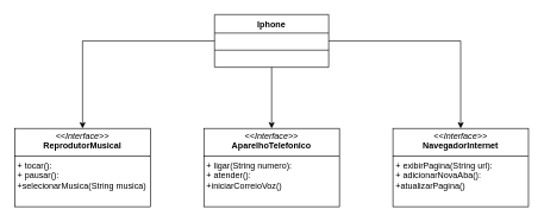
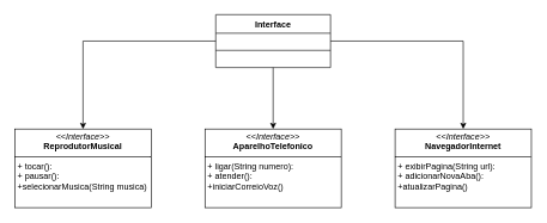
- <mxCell id="5" value="Iphone" style="swimlane;fontStyle=1;align=center;verticalAlign=top;childLayout=stackLayout;horizontal=1;startSize=26;horizontalStack=0;resizeParent=1;resizeParentMax=0;resizeLast=0;collapsible=1;marginBottom=0;whiteSpace=wrap;html=1;" vertex="1" parent="1"><mxGeometry x="300" y="20" width="160" height="74" as="geometry" /></mxCell>
+ <mxCell id="5" value="Interface" style="swimlane;fontStyle=1;align=center;verticalAlign=top;childLayout=stackLayout;horizontal=1;startSize=26;horizontalStack=0;resizeParent=1;resizeParentMax=0;resizeLast=0;collapsible=1;marginBottom=0;whiteSpace=wrap;html=1;" vertex="1" parent="1"><mxGeometry x="300" y="20" width="160" height="74" as="geometry" /></mxCell>
